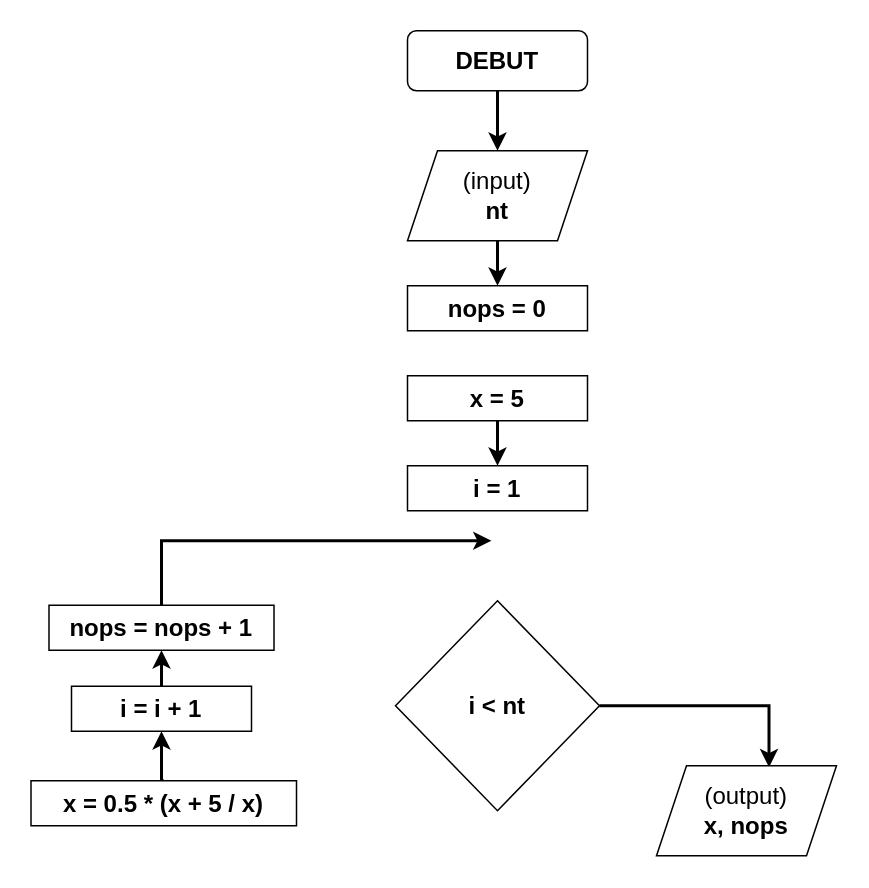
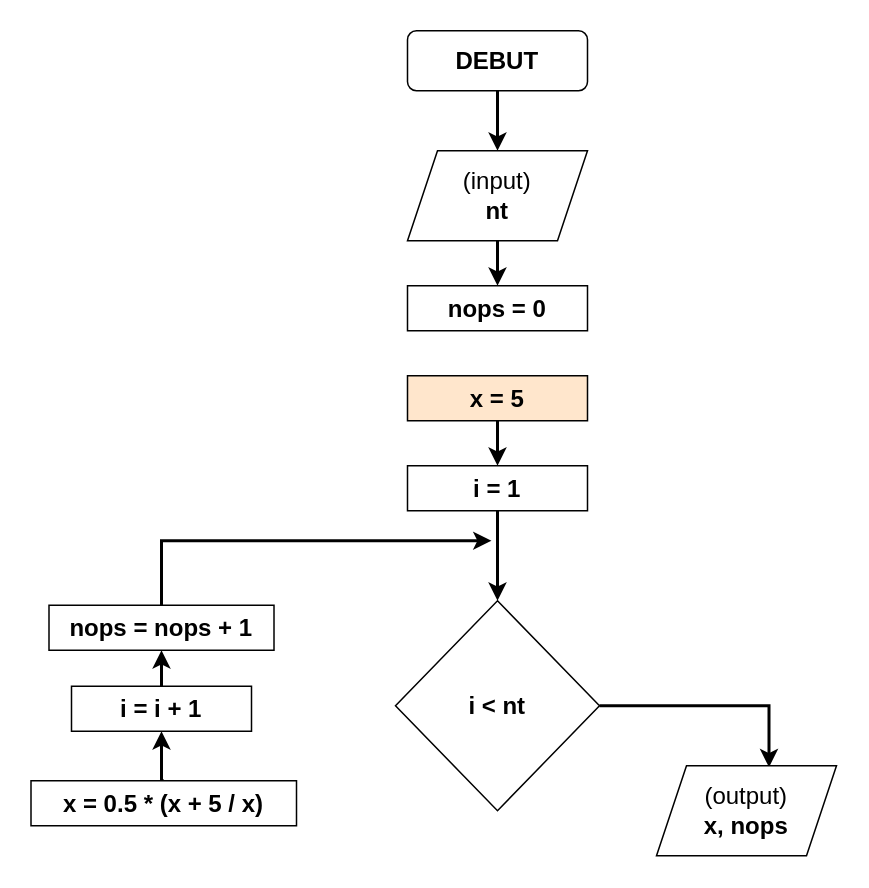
- <mxCell id="8" value="&lt;b&gt;x = 5&lt;/b&gt;" style="rounded=0;whiteSpace=wrap;html=1;fontSize=16;" vertex="1" parent="1"><mxGeometry x="271" y="250" width="120" height="30" as="geometry" /></mxCell>
+ <mxCell id="8" value="&lt;b&gt;x = 5&lt;/b&gt;" style="rounded=0;whiteSpace=wrap;html=1;fontSize=16;fillColor=#ffe6cc;" vertex="1" parent="1"><mxGeometry x="271" y="250" width="120" height="30" as="geometry" /></mxCell>
+ <mxCell id="9" style="edgeStyle=orthogonalEdgeStyle;rounded=0;orthogonalLoop=1;jettySize=auto;html=1;exitX=0.5;exitY=1;exitDx=0;exitDy=0;strokeWidth=2;fontSize=16;" edge="1" parent="1" source="10" target="12"><mxGeometry relative="1" as="geometry" /></mxCell>
